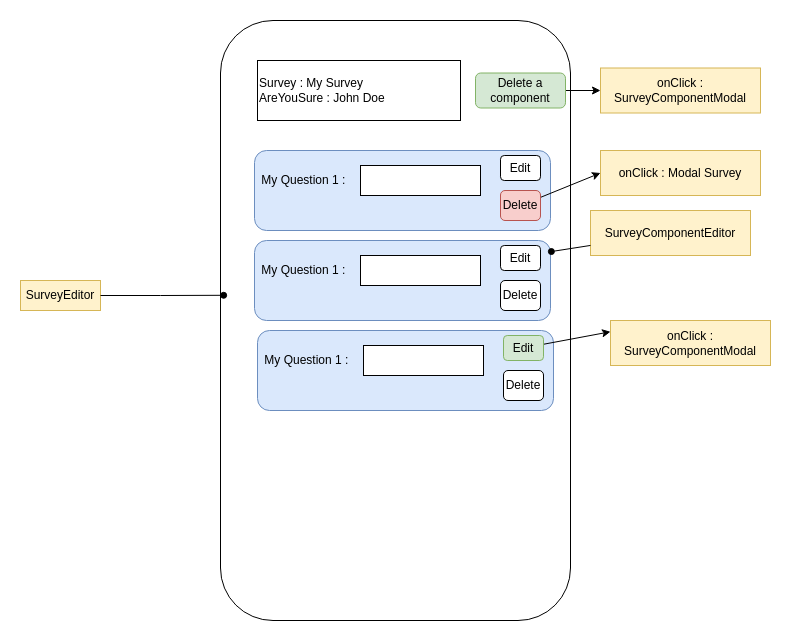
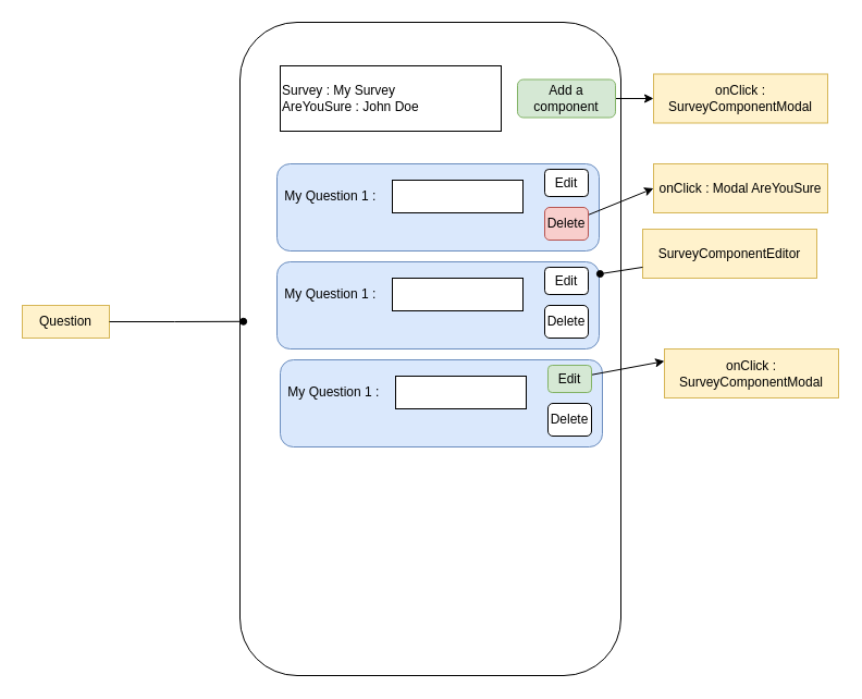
- <mxCell id="12" value="Delete a component" style="rounded=1;whiteSpace=wrap;html=1;fillColor=#d5e8d4;strokeColor=#82b366;" parent="1" vertex="1"><mxGeometry x="475" y="72.5" width="90" height="35" as="geometry" /></mxCell>
+ <mxCell id="12" value="Add a component" style="rounded=1;whiteSpace=wrap;html=1;fillColor=#d5e8d4;strokeColor=#82b366;" parent="1" vertex="1"><mxGeometry x="475" y="72.5" width="90" height="35" as="geometry" /></mxCell>
- <mxCell id="27" value="onClick : Modal Survey" style="rounded=0;whiteSpace=wrap;html=1;fillColor=#fff2cc;strokeColor=#d6b656;" parent="1" vertex="1"><mxGeometry x="600" y="150" width="160" height="45" as="geometry" /></mxCell>
+ <mxCell id="27" value="onClick : Modal AreYouSure" style="rounded=0;whiteSpace=wrap;html=1;fillColor=#fff2cc;strokeColor=#d6b656;" parent="1" vertex="1"><mxGeometry x="600" y="150" width="160" height="45" as="geometry" /></mxCell>
- <mxCell id="28" value="SurveyEditor" style="text;html=1;align=center;verticalAlign=middle;whiteSpace=wrap;rounded=0;fillColor=#fff2cc;strokeColor=#d6b656;" vertex="1" parent="1"><mxGeometry x="20" y="280" width="80" height="30" as="geometry" /></mxCell>
+ <mxCell id="28" value="Question" style="text;html=1;align=center;verticalAlign=middle;whiteSpace=wrap;rounded=0;fillColor=#fff2cc;strokeColor=#d6b656;" vertex="1" parent="1"><mxGeometry x="20" y="280" width="80" height="30" as="geometry" /></mxCell>
